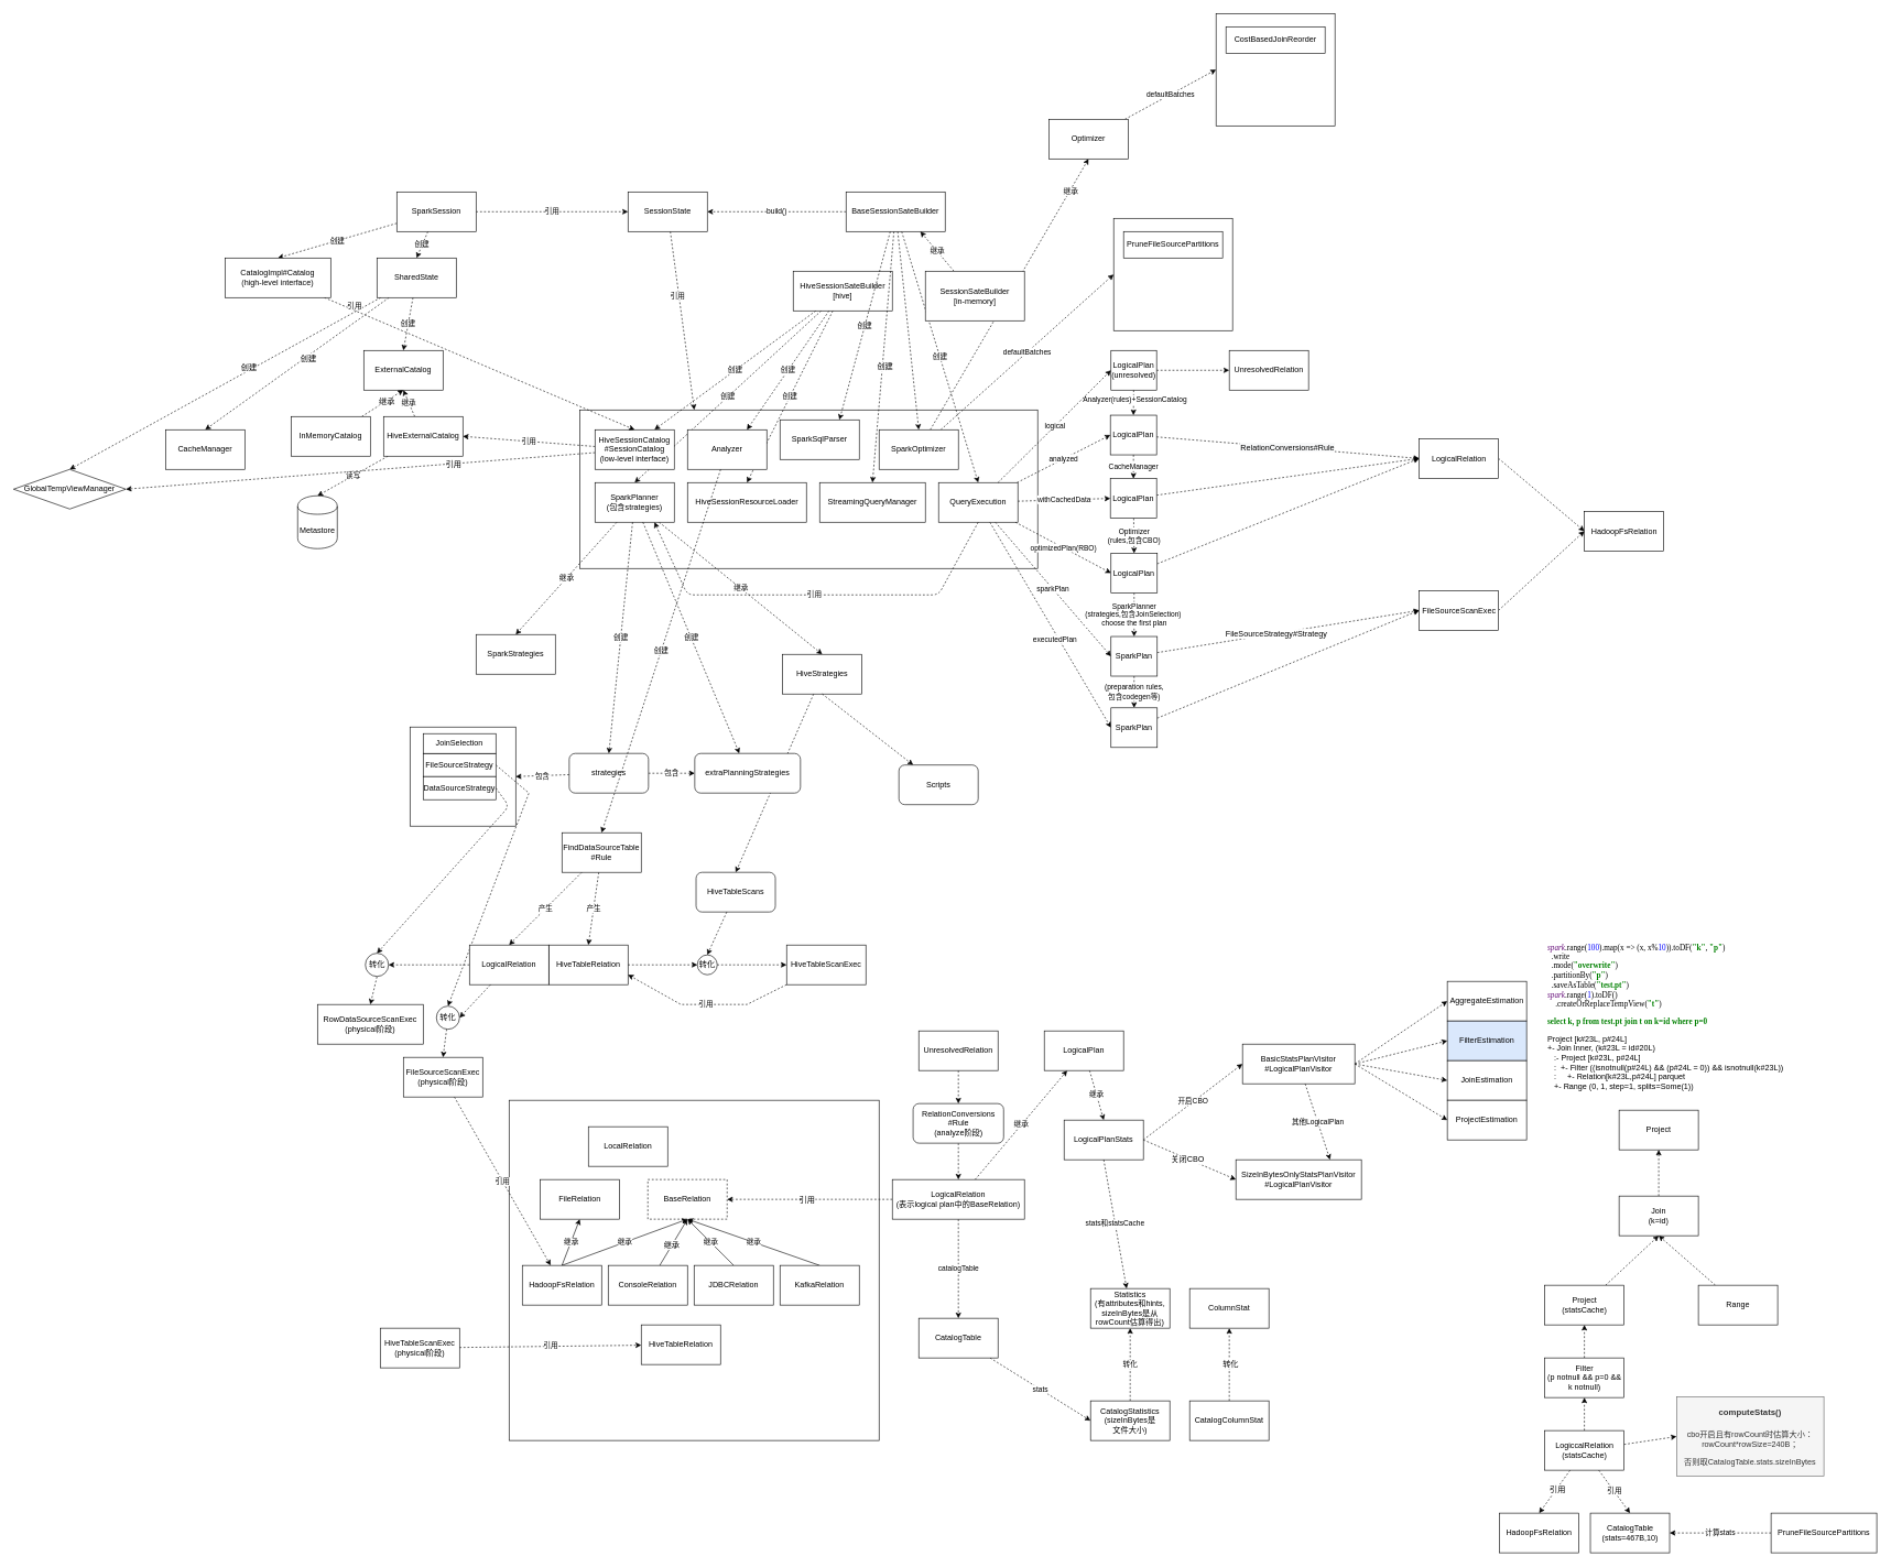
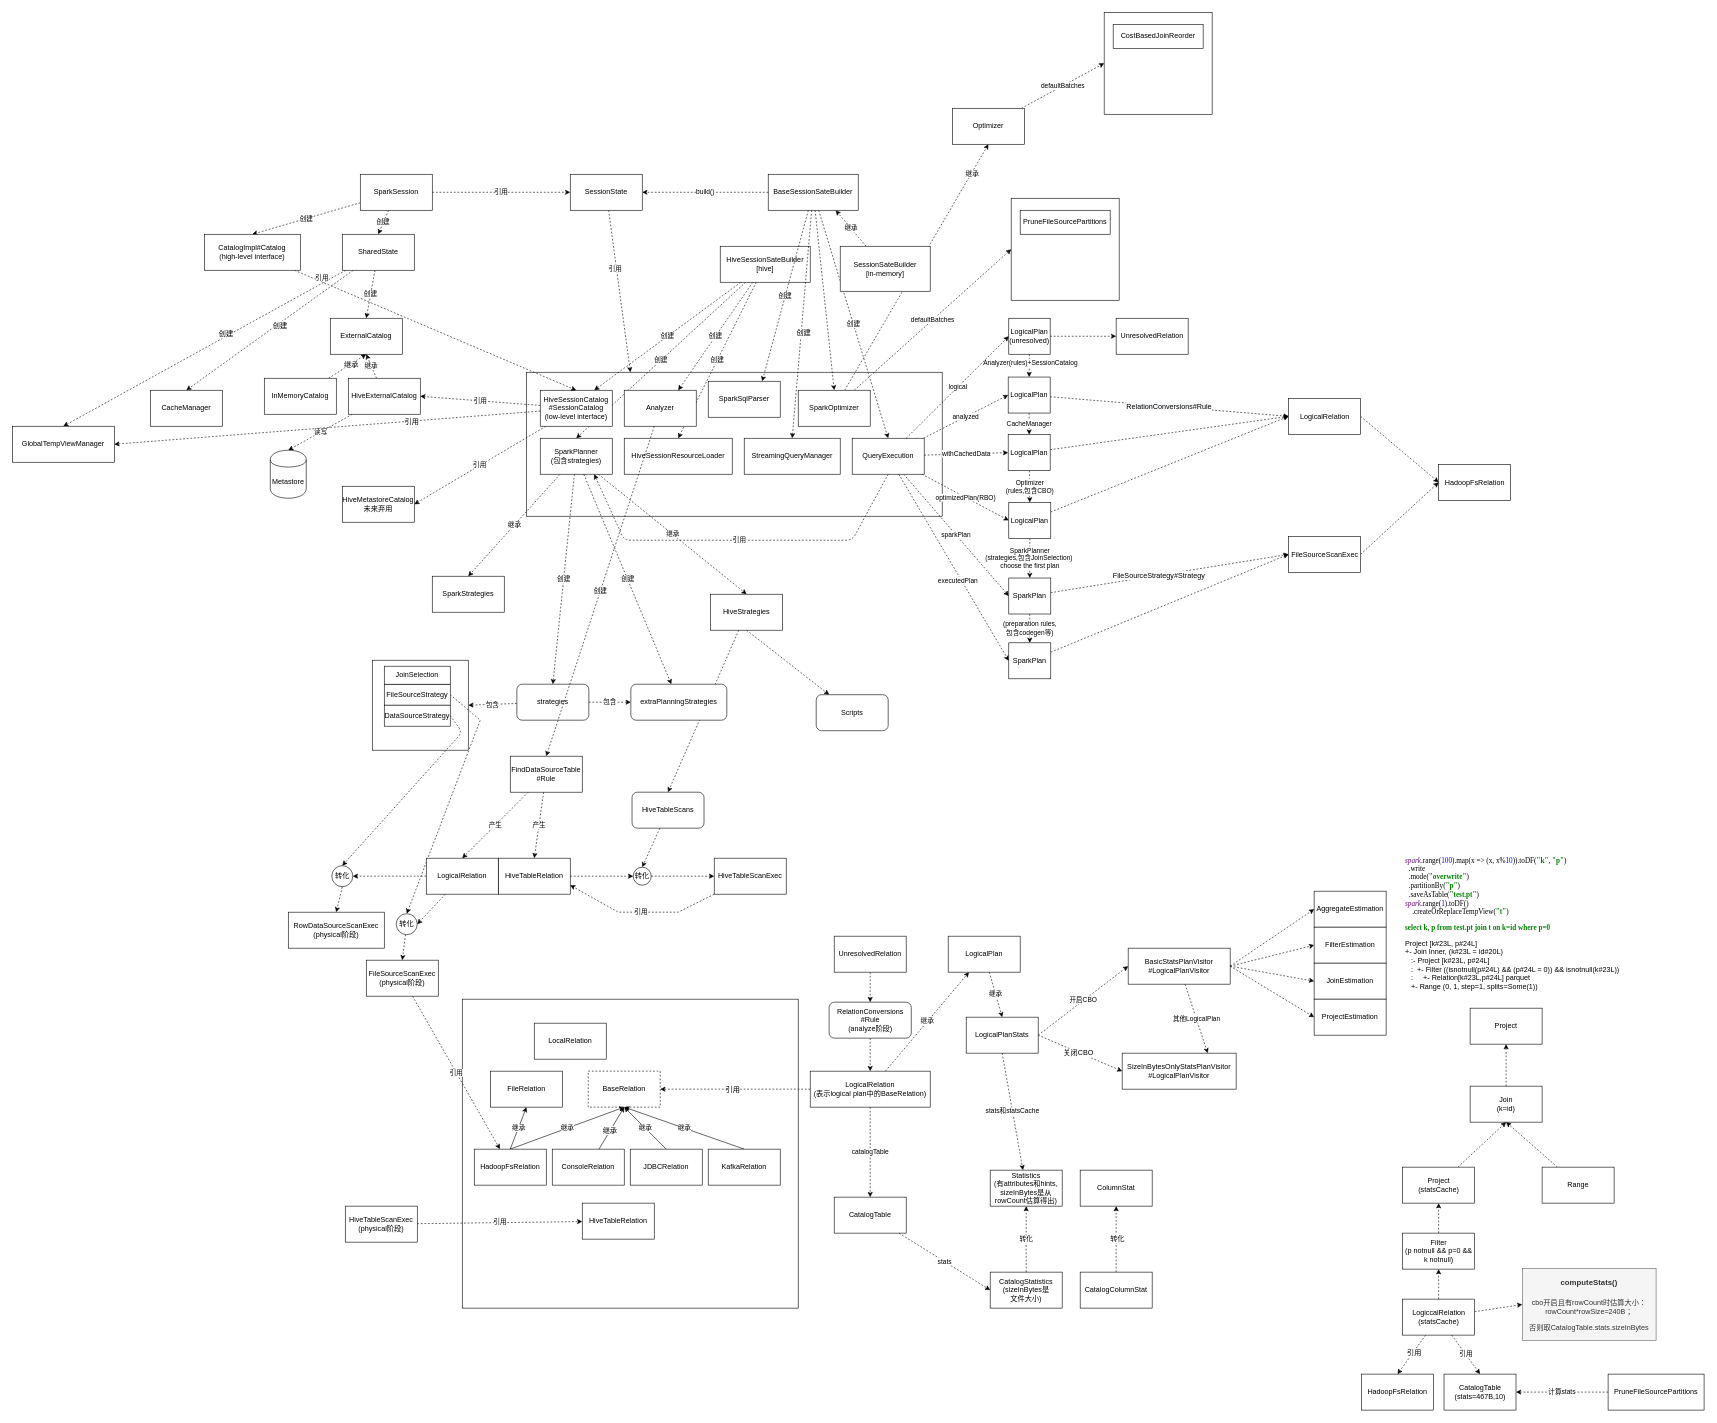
- <mxCell id="93" value="GlobalTempViewManager" style="rhombus;whiteSpace=wrap;html=1;" parent="1" vertex="1"><mxGeometry x="20" y="710" width="170" height="60" as="geometry" /></mxCell>
+ <mxCell id="93" value="GlobalTempViewManager" style="rounded=0;whiteSpace=wrap;html=1;" parent="1" vertex="1"><mxGeometry x="20" y="710" width="170" height="60" as="geometry" /></mxCell>
+ <mxCell id="27" value="引用" style="edgeStyle=none;rounded=0;html=1;entryX=1;entryY=0.5;dashed=1;jettySize=auto;orthogonalLoop=1;" parent="1" source="30" target="59" edge="1"><mxGeometry relative="1" as="geometry" /></mxCell>
+ <mxCell id="59" value="HiveMetastoreCatalog&lt;div&gt;未来弃用&lt;/div&gt;" style="rounded=0;whiteSpace=wrap;html=1;" parent="1" vertex="1"><mxGeometry x="570" y="810" width="120" height="60" as="geometry" /></mxCell>
- <mxCell id="120" value="FilterEstimation" style="rounded=0;whiteSpace=wrap;html=1;fillColor=#dae8fc;" parent="1" vertex="1"><mxGeometry x="2190" y="1545" width="120" height="60" as="geometry" /></mxCell>
+ <mxCell id="120" value="FilterEstimation" style="rounded=0;whiteSpace=wrap;html=1;" parent="1" vertex="1"><mxGeometry x="2190" y="1545" width="120" height="60" as="geometry" /></mxCell>
